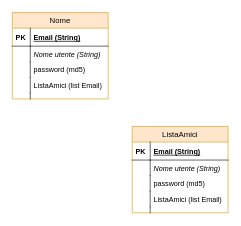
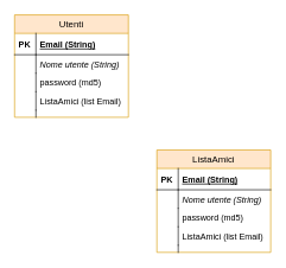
- <mxCell id="2" value="Nome" style="swimlane;fontStyle=0;childLayout=stackLayout;horizontal=1;startSize=26;fillColor=#ffe6cc;horizontalStack=0;resizeParent=1;resizeParentMax=0;resizeLast=0;collapsible=1;marginBottom=0;swimlaneFillColor=#ffffff;align=center;strokeWidth=1;fontSize=13;strokeColor=#d79b00;" vertex="1" parent="1"><mxGeometry x="20" y="20" width="160" height="144" as="geometry" /></mxCell>
+ <mxCell id="2" value="Utenti" style="swimlane;fontStyle=0;childLayout=stackLayout;horizontal=1;startSize=26;fillColor=#ffe6cc;horizontalStack=0;resizeParent=1;resizeParentMax=0;resizeLast=0;collapsible=1;marginBottom=0;swimlaneFillColor=#ffffff;align=center;strokeWidth=1;fontSize=13;strokeColor=#d79b00;" vertex="1" parent="1"><mxGeometry x="20" y="20" width="160" height="144" as="geometry" /></mxCell>
